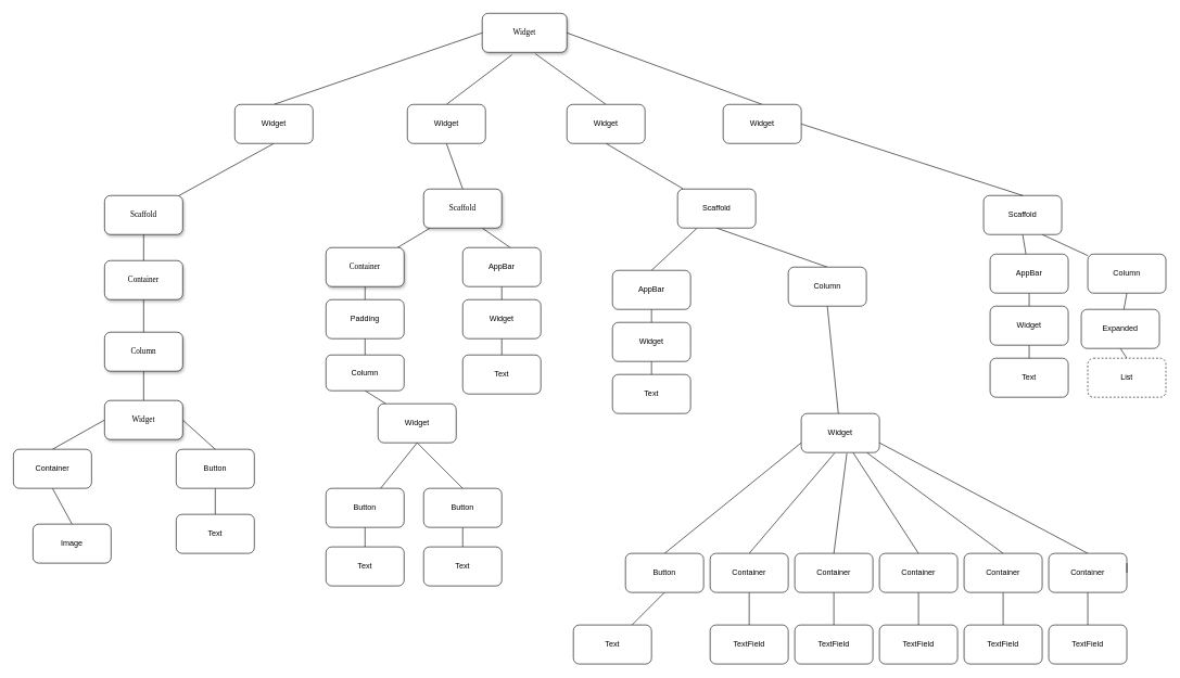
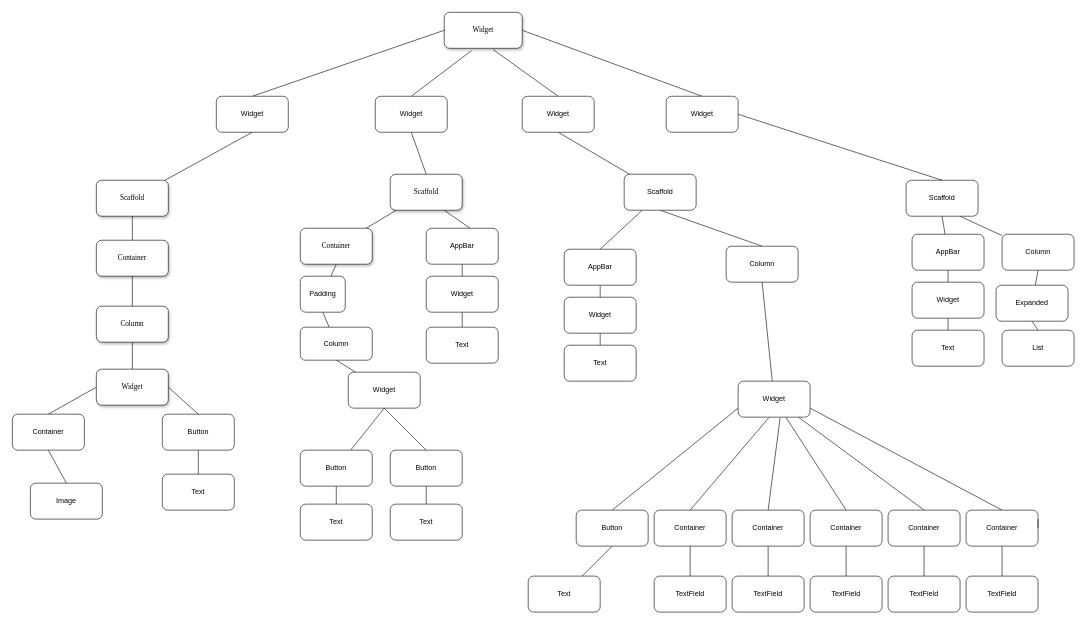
- <mxCell id="42" value="Padding" style="rounded=1;whiteSpace=wrap;html=1;" vertex="1" parent="1"><mxGeometry x="500" y="460" width="120" height="60" as="geometry" /></mxCell>
+ <mxCell id="42" value="Padding" style="rounded=1;whiteSpace=wrap;html=1;" vertex="1" parent="1"><mxGeometry x="500" y="460" width="75" height="60" as="geometry" /></mxCell>
- <mxCell id="88" value="List" style="rounded=1;whiteSpace=wrap;html=1;dashed=1;" vertex="1" parent="1"><mxGeometry x="1670" y="550" width="120" height="60" as="geometry" /></mxCell>
+ <mxCell id="88" value="List" style="rounded=1;whiteSpace=wrap;html=1;" vertex="1" parent="1"><mxGeometry x="1670" y="550" width="120" height="60" as="geometry" /></mxCell>
